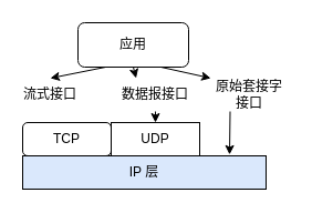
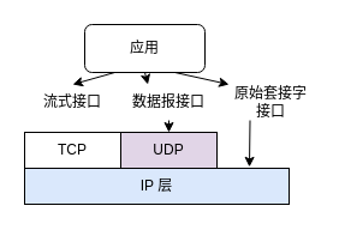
- <mxCell id="6" value="流式接口" style="text;html=1;align=center;verticalAlign=middle;whiteSpace=wrap;rounded=0;" vertex="1" parent="1"><mxGeometry x="15" y="70" width="60" height="30" as="geometry" /></mxCell>
+ <mxCell id="6" value="流式接口" style="text;html=1;align=center;verticalAlign=middle;whiteSpace=wrap;rounded=0;" vertex="1" parent="1"><mxGeometry x="30" y="70" width="60" height="30" as="geometry" /></mxCell>
- <mxCell id="3" value="TCP" style="whiteSpace=wrap;html=1;rounded=1;" vertex="1" parent="1"><mxGeometry x="20" y="110" width="80" height="30" as="geometry" /></mxCell>
+ <mxCell id="3" value="TCP" style="rounded=0;whiteSpace=wrap;html=1;" vertex="1" parent="1"><mxGeometry x="20" y="110" width="80" height="30" as="geometry" /></mxCell>
- <mxCell id="4" value="UDP" style="rounded=0;whiteSpace=wrap;html=1;" vertex="1" parent="1"><mxGeometry x="100" y="110" width="80" height="30" as="geometry" /></mxCell>
+ <mxCell id="4" value="UDP" style="rounded=0;whiteSpace=wrap;html=1;fillColor=#e1d5e7;" vertex="1" parent="1"><mxGeometry x="100" y="110" width="80" height="30" as="geometry" /></mxCell>
